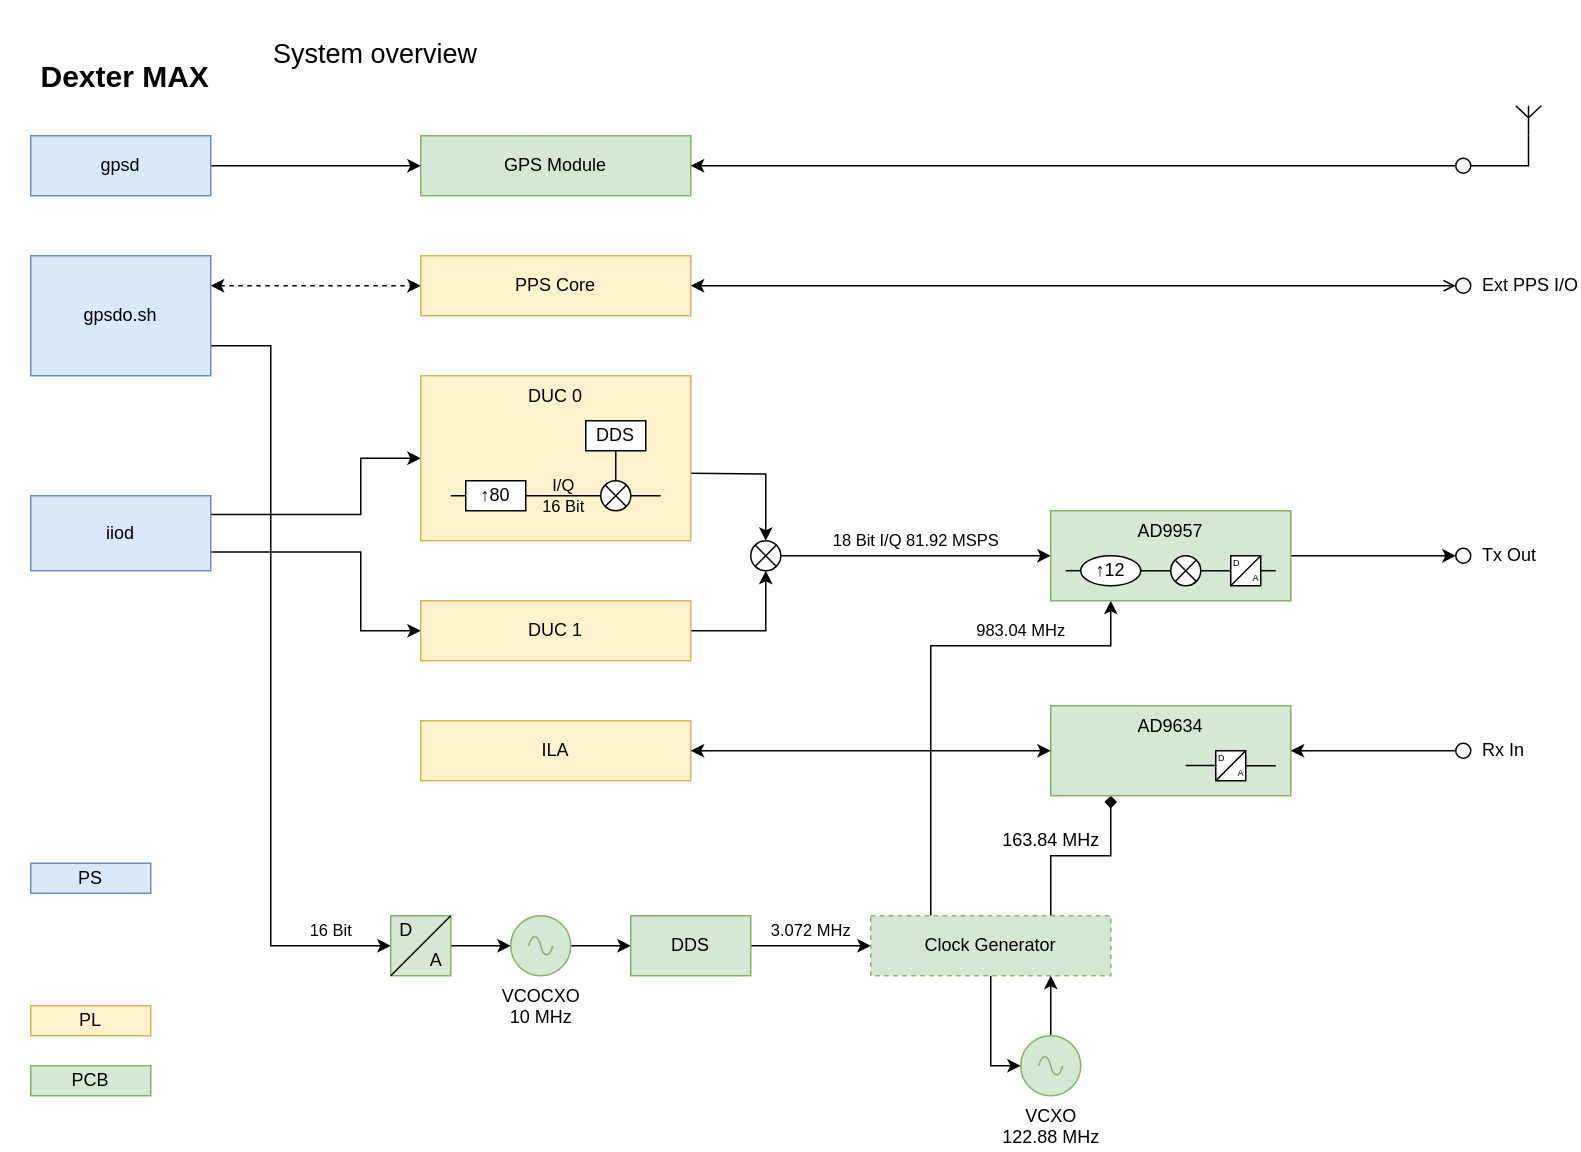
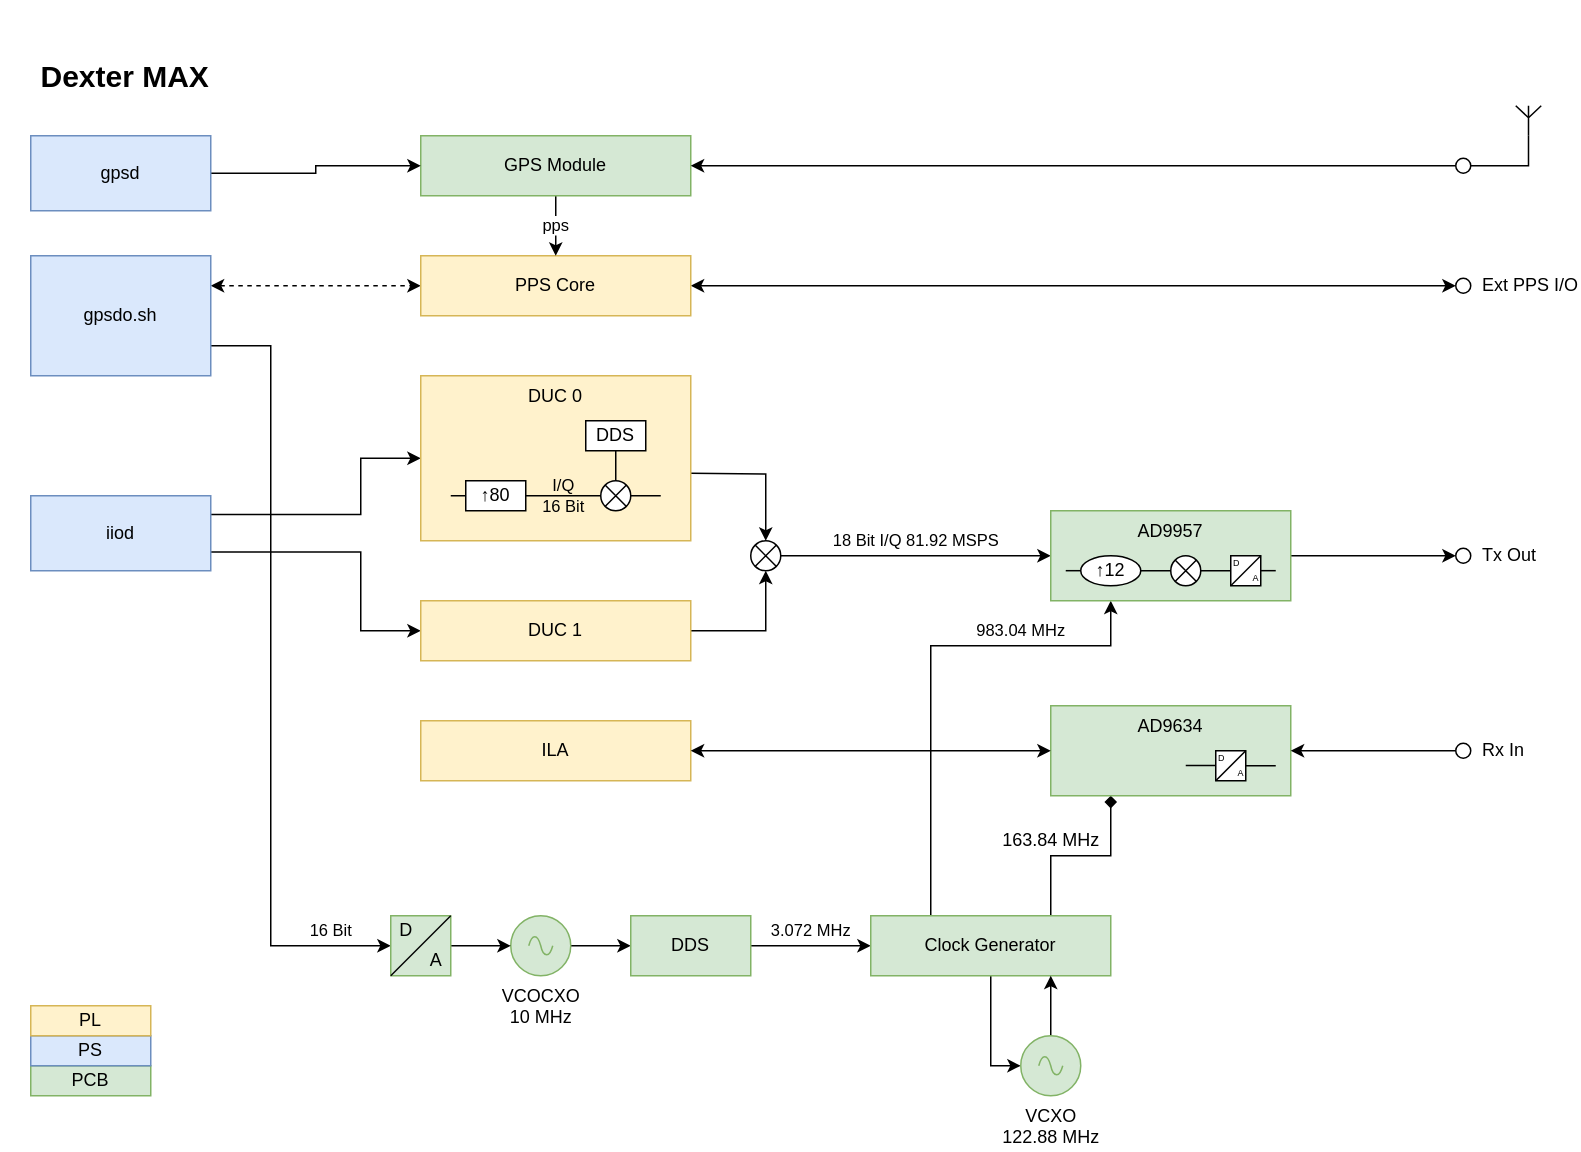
- <mxCell id="81" value="System overview" style="text;html=1;align=left;verticalAlign=bottom;resizable=0;points=[];autosize=1;strokeColor=none;fillColor=none;fontSize=18;fontStyle=0" parent="1" vertex="1"><mxGeometry x="180" y="20" width="150" height="30" as="geometry" /></mxCell>
- <mxCell id="21" value="gpsd" style="whiteSpace=wrap;html=1;fillColor=#dae8fc;strokeColor=#6c8ebf;" parent="1" vertex="1"><mxGeometry x="20" y="90" width="120" height="40" as="geometry" /></mxCell>
+ <mxCell id="21" value="gpsd" style="whiteSpace=wrap;html=1;fillColor=#dae8fc;strokeColor=#6c8ebf;" parent="1" vertex="1"><mxGeometry x="20" y="90" width="120" height="50" as="geometry" /></mxCell>
+ <mxCell id="18" value="pps" style="edgeStyle=orthogonalEdgeStyle;rounded=0;orthogonalLoop=1;jettySize=auto;html=1;entryX=0.5;entryY=0;entryDx=0;entryDy=0;" parent="1" source="19" target="17" edge="1"><mxGeometry relative="1" as="geometry" /></mxCell>
- <mxCell id="16" value="" style="edgeStyle=orthogonalEdgeStyle;rounded=0;orthogonalLoop=1;jettySize=auto;html=1;endArrow=open;endFill=1;startArrow=classic;startFill=1;entryX=0;entryY=0.5;entryDx=0;entryDy=0;" parent="1" source="17" target="48" edge="1"><mxGeometry relative="1" as="geometry"><mxPoint x="580" y="230" as="targetPoint" /></mxGeometry></mxCell>
+ <mxCell id="16" value="" style="edgeStyle=orthogonalEdgeStyle;rounded=0;orthogonalLoop=1;jettySize=auto;html=1;endArrow=classic;endFill=1;startArrow=classic;startFill=1;entryX=0;entryY=0.5;entryDx=0;entryDy=0;" parent="1" source="17" target="48" edge="1"><mxGeometry relative="1" as="geometry"><mxPoint x="580" y="230" as="targetPoint" /></mxGeometry></mxCell>
- <mxCell id="78" value="PS" style="whiteSpace=wrap;html=1;fillColor=#dae8fc;strokeColor=#6c8ebf;" parent="1" vertex="1"><mxGeometry x="20" y="575" width="80" height="20" as="geometry" /></mxCell>
+ <mxCell id="78" value="PS" style="whiteSpace=wrap;html=1;fillColor=#dae8fc;strokeColor=#6c8ebf;" parent="1" vertex="1"><mxGeometry x="20" y="690" width="80" height="20" as="geometry" /></mxCell>
- <mxCell id="9" value="Clock Generator" style="whiteSpace=wrap;html=1;verticalAlign=middle;shadow=0;dashed=1;fillColor=#d5e8d4;strokeColor=#82b366;" parent="1" vertex="1"><mxGeometry x="580" y="610" width="160" height="40" as="geometry" /></mxCell>
+ <mxCell id="9" value="Clock Generator" style="whiteSpace=wrap;html=1;verticalAlign=middle;shadow=0;dashed=0;fillColor=#d5e8d4;strokeColor=#82b366;" parent="1" vertex="1"><mxGeometry x="580" y="610" width="160" height="40" as="geometry" /></mxCell>
